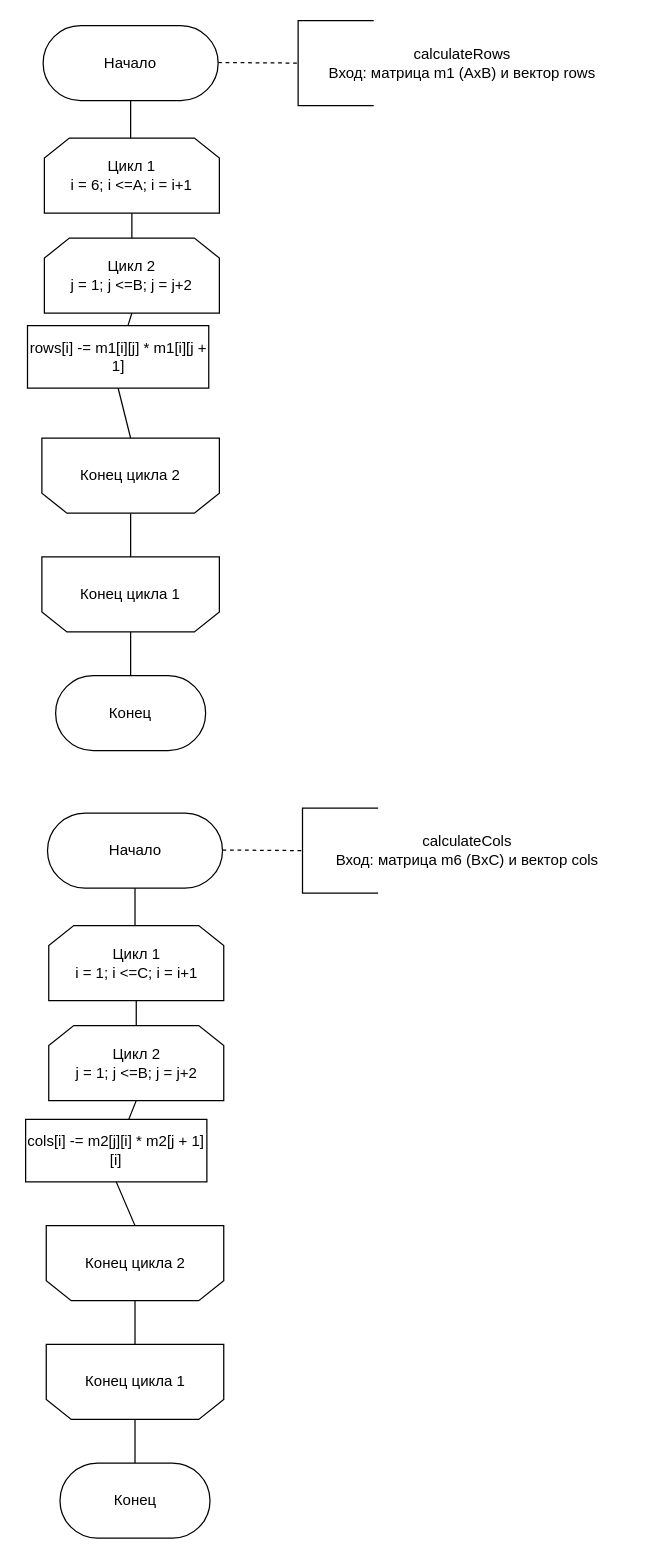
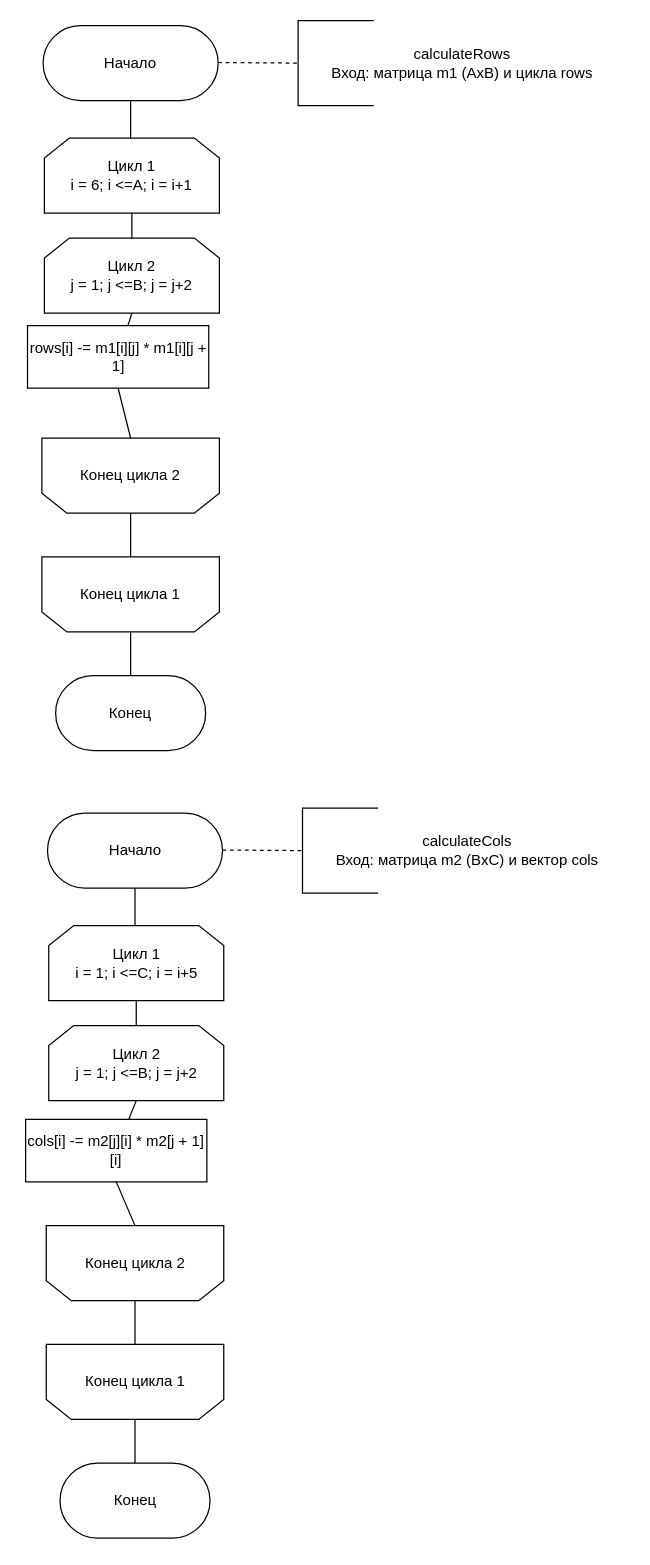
- <mxCell id="3" value="calculateRows&lt;br&gt;Вход: матрица m1 (AxB) и вектор rows" style="text;html=1;strokeColor=none;fillColor=none;align=center;verticalAlign=middle;whiteSpace=wrap;rounded=0;" parent="1" vertex="1"><mxGeometry x="244" y="30" width="250.5" height="40" as="geometry" /></mxCell>
+ <mxCell id="3" value="calculateRows&lt;br&gt;Вход: матрица m1 (AxB) и цикла rows" style="text;html=1;strokeColor=none;fillColor=none;align=center;verticalAlign=middle;whiteSpace=wrap;rounded=0;" parent="1" vertex="1"><mxGeometry x="244" y="30" width="250.5" height="40" as="geometry" /></mxCell>
- <mxCell id="19" value="calculateCols&lt;br&gt;Вход: матрица m6 (BxC) и вектор cols" style="text;html=1;strokeColor=none;fillColor=none;align=center;verticalAlign=middle;whiteSpace=wrap;rounded=0;" vertex="1" parent="1"><mxGeometry x="247.5" y="660" width="250.5" height="40" as="geometry" /></mxCell>
+ <mxCell id="19" value="calculateCols&lt;br&gt;Вход: матрица m2 (BxC) и вектор cols" style="text;html=1;strokeColor=none;fillColor=none;align=center;verticalAlign=middle;whiteSpace=wrap;rounded=0;" vertex="1" parent="1"><mxGeometry x="247.5" y="660" width="250.5" height="40" as="geometry" /></mxCell>
- <mxCell id="20" value="Цикл 1&lt;br&gt;i = 1; i &amp;lt;=C; i = i+1" style="shape=loopLimit;whiteSpace=wrap;html=1;" vertex="1" parent="1"><mxGeometry x="38.5" y="740" width="140" height="60" as="geometry" /></mxCell>
+ <mxCell id="20" value="Цикл 1&lt;br&gt;i = 1; i &amp;lt;=C; i = i+5" style="shape=loopLimit;whiteSpace=wrap;html=1;" vertex="1" parent="1"><mxGeometry x="38.5" y="740" width="140" height="60" as="geometry" /></mxCell>
